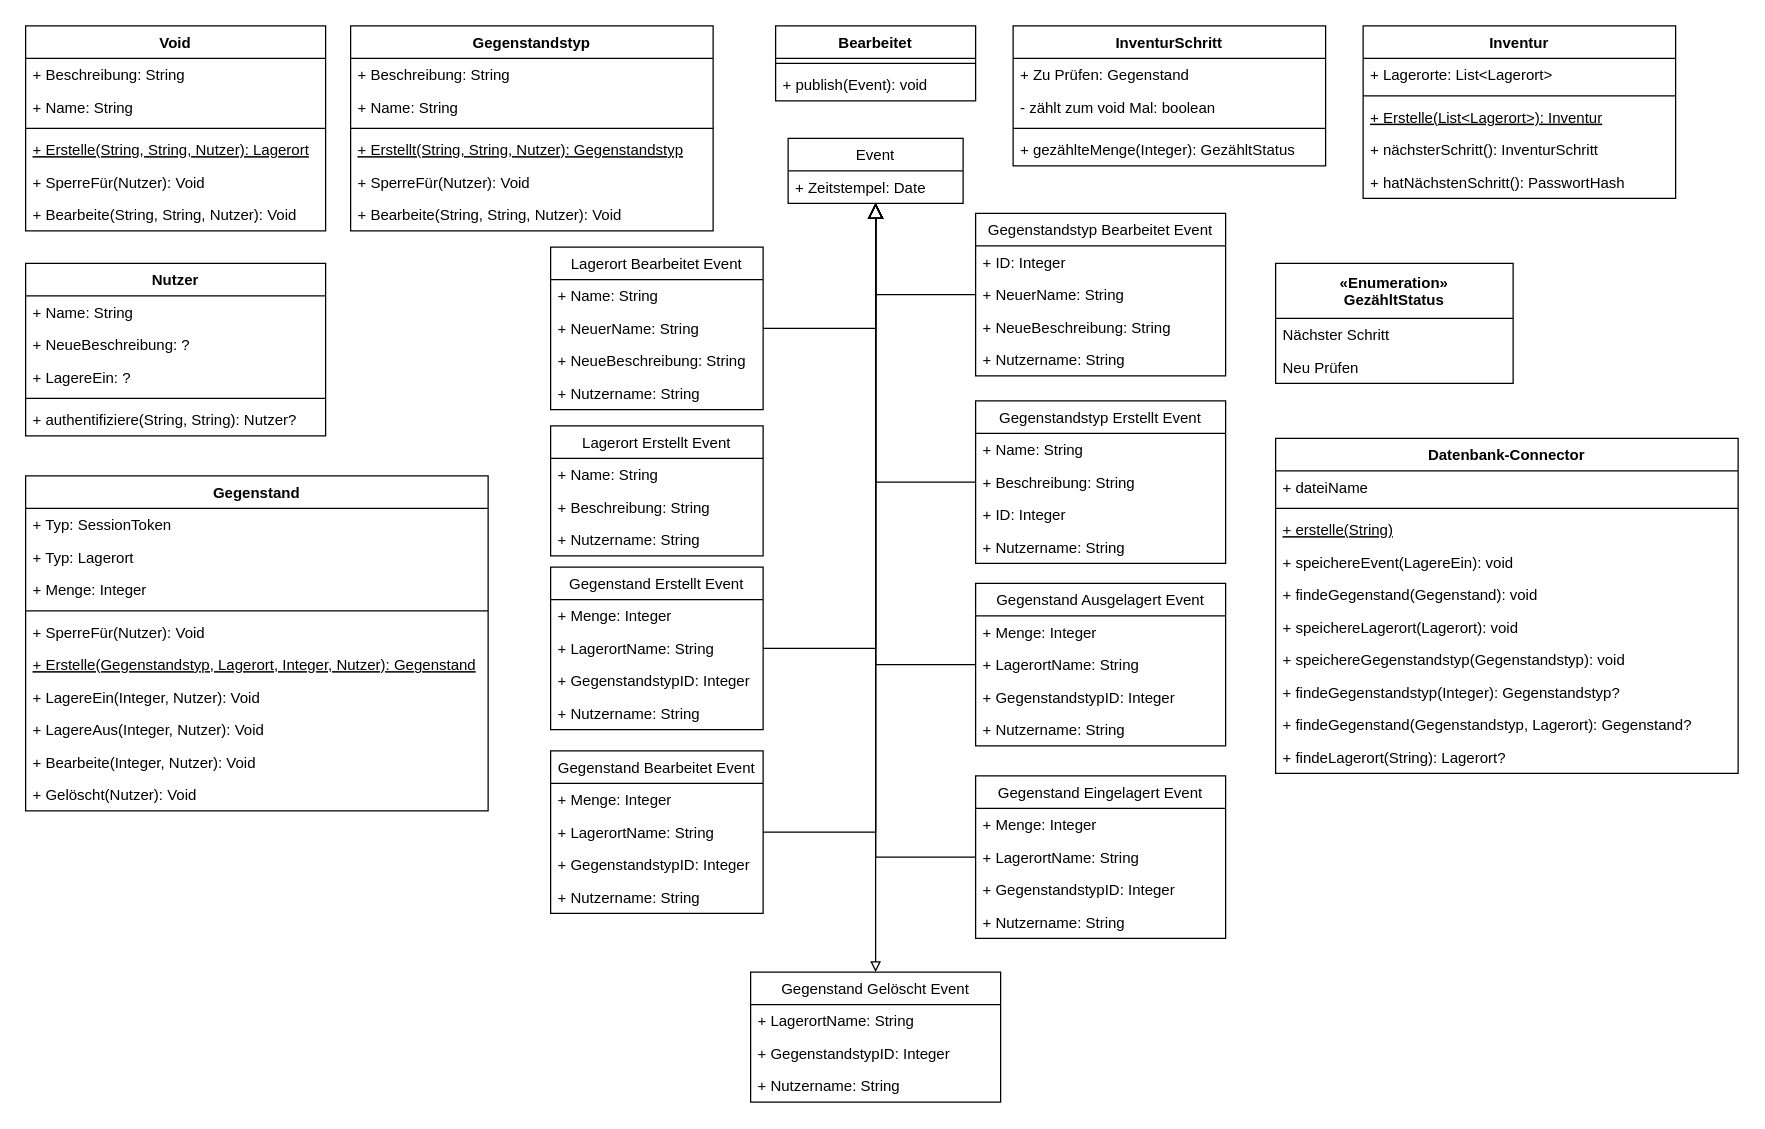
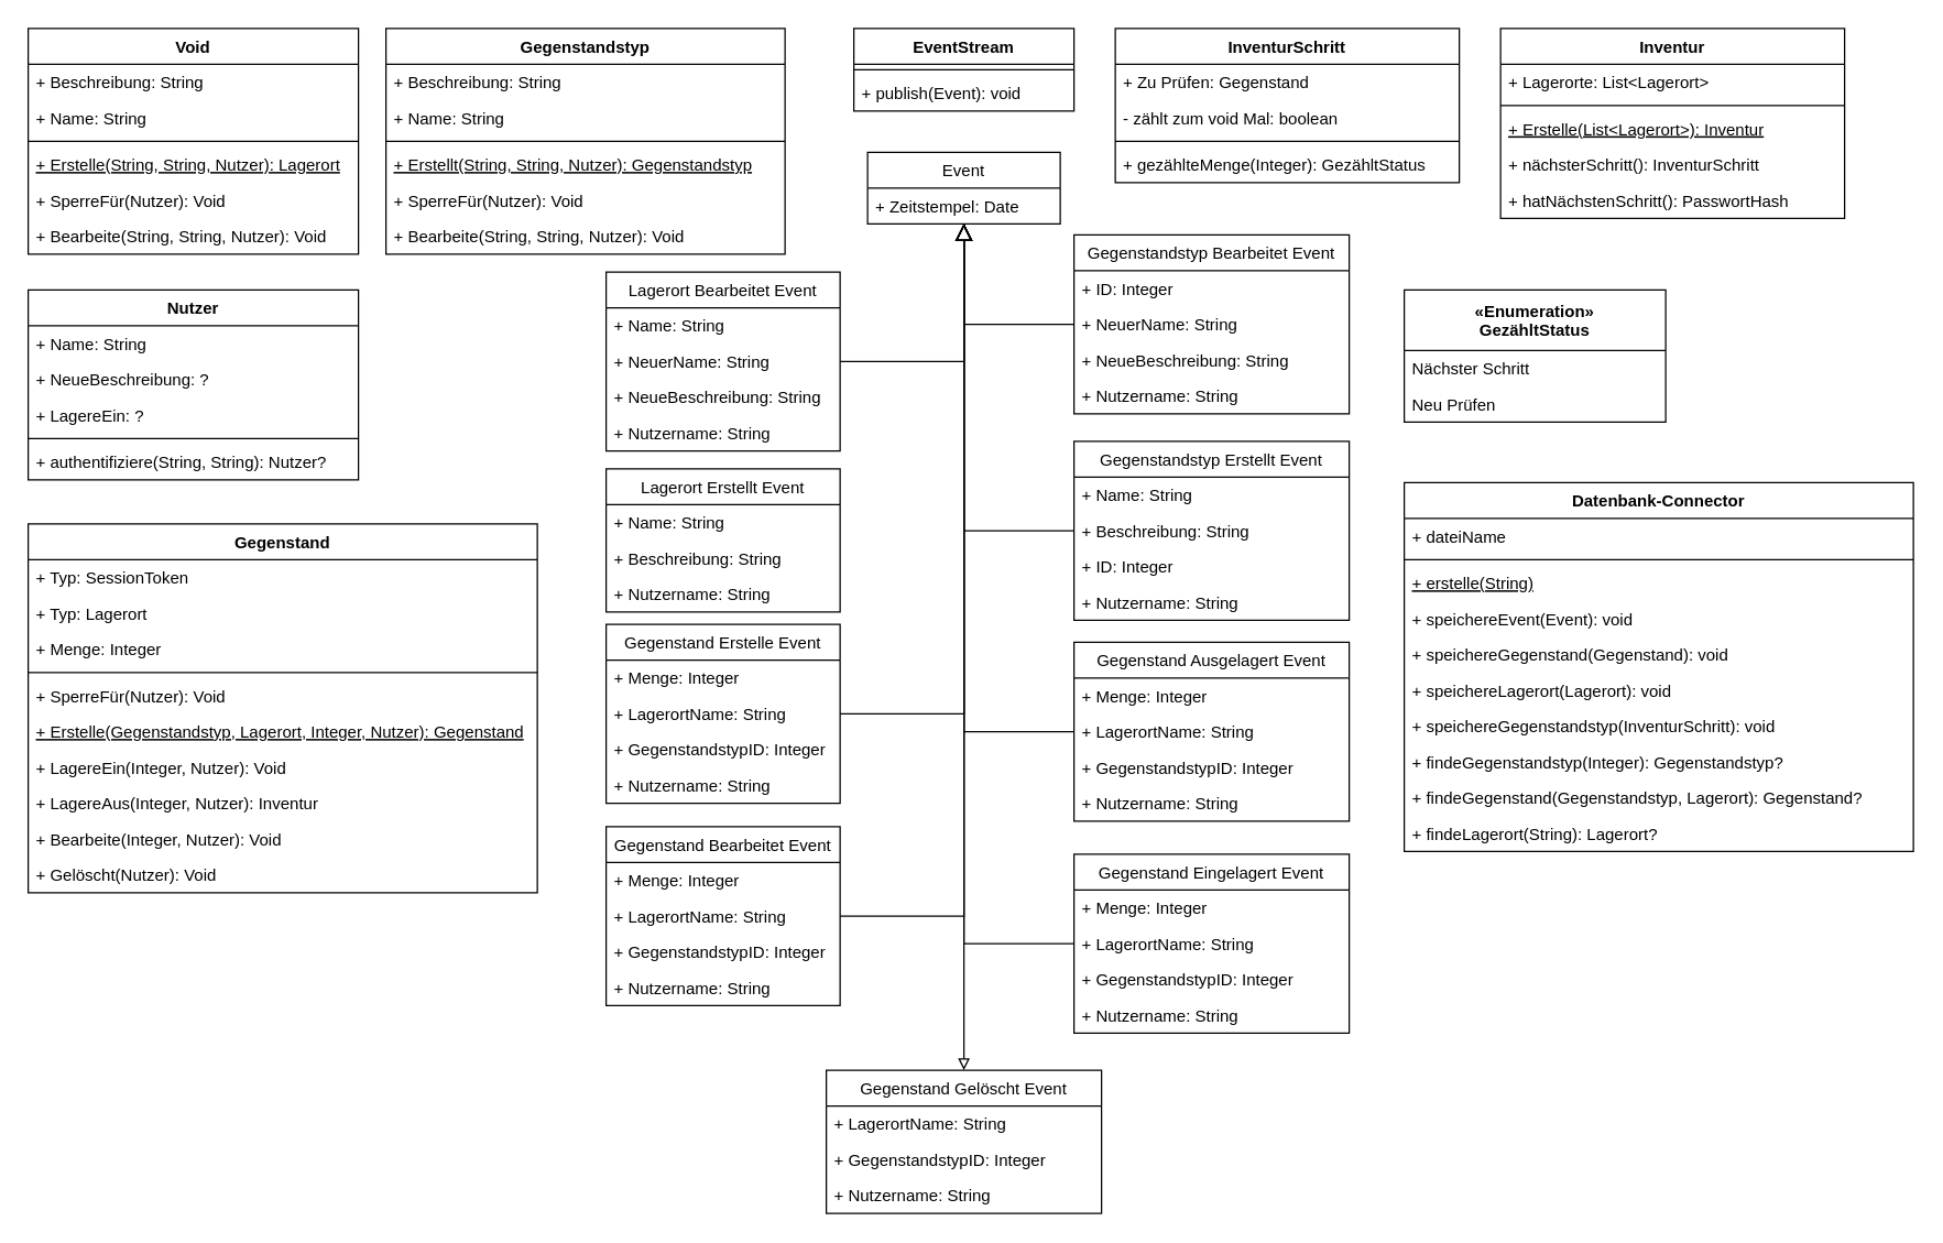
- <mxCell id="45" value="Bearbeitet" style="swimlane;fontStyle=1;align=center;verticalAlign=top;childLayout=stackLayout;horizontal=1;startSize=26;horizontalStack=0;resizeParent=1;resizeParentMax=0;resizeLast=0;collapsible=1;marginBottom=0;strokeColor=#000000;" vertex="1" parent="1"><mxGeometry x="620" y="20" width="160" height="60" as="geometry" /></mxCell>
+ <mxCell id="45" value="EventStream" style="swimlane;fontStyle=1;align=center;verticalAlign=top;childLayout=stackLayout;horizontal=1;startSize=26;horizontalStack=0;resizeParent=1;resizeParentMax=0;resizeLast=0;collapsible=1;marginBottom=0;strokeColor=#000000;" vertex="1" parent="1"><mxGeometry x="620" y="20" width="160" height="60" as="geometry" /></mxCell>
- <mxCell id="61" value="+ speichereEvent(LagereEin): void" style="text;strokeColor=none;fillColor=none;align=left;verticalAlign=top;spacingLeft=4;spacingRight=4;overflow=hidden;rotatable=0;points=[[0,0.5],[1,0.5]];portConstraint=eastwest;" vertex="1" parent="57"><mxGeometry y="86" width="370" height="26" as="geometry" /></mxCell>
+ <mxCell id="61" value="+ speichereEvent(Event): void" style="text;strokeColor=none;fillColor=none;align=left;verticalAlign=top;spacingLeft=4;spacingRight=4;overflow=hidden;rotatable=0;points=[[0,0.5],[1,0.5]];portConstraint=eastwest;" vertex="1" parent="57"><mxGeometry y="86" width="370" height="26" as="geometry" /></mxCell>
- <mxCell id="95" value="Gegenstand Erstellt Event" style="swimlane;fontStyle=0;childLayout=stackLayout;horizontal=1;startSize=26;fillColor=none;horizontalStack=0;resizeParent=1;resizeParentMax=0;resizeLast=0;collapsible=1;marginBottom=0;strokeColor=#000000;" vertex="1" parent="1"><mxGeometry x="440" y="453" width="170" height="130" as="geometry" /></mxCell>
+ <mxCell id="95" value="Gegenstand Erstelle Event" style="swimlane;fontStyle=0;childLayout=stackLayout;horizontal=1;startSize=26;fillColor=none;horizontalStack=0;resizeParent=1;resizeParentMax=0;resizeLast=0;collapsible=1;marginBottom=0;strokeColor=#000000;" vertex="1" parent="1"><mxGeometry x="440" y="453" width="170" height="130" as="geometry" /></mxCell>
- <mxCell id="62" value="+ findeGegenstand(Gegenstand): void" style="text;strokeColor=none;fillColor=none;align=left;verticalAlign=top;spacingLeft=4;spacingRight=4;overflow=hidden;rotatable=0;points=[[0,0.5],[1,0.5]];portConstraint=eastwest;" vertex="1" parent="57"><mxGeometry y="112" width="370" height="26" as="geometry" /></mxCell>
+ <mxCell id="62" value="+ speichereGegenstand(Gegenstand): void" style="text;strokeColor=none;fillColor=none;align=left;verticalAlign=top;spacingLeft=4;spacingRight=4;overflow=hidden;rotatable=0;points=[[0,0.5],[1,0.5]];portConstraint=eastwest;" vertex="1" parent="57"><mxGeometry y="112" width="370" height="26" as="geometry" /></mxCell>
- <mxCell id="64" value="+ speichereGegenstandstyp(Gegenstandstyp): void" style="text;strokeColor=none;fillColor=none;align=left;verticalAlign=top;spacingLeft=4;spacingRight=4;overflow=hidden;rotatable=0;points=[[0,0.5],[1,0.5]];portConstraint=eastwest;" vertex="1" parent="57"><mxGeometry y="164" width="370" height="26" as="geometry" /></mxCell>
+ <mxCell id="64" value="+ speichereGegenstandstyp(InventurSchritt): void" style="text;strokeColor=none;fillColor=none;align=left;verticalAlign=top;spacingLeft=4;spacingRight=4;overflow=hidden;rotatable=0;points=[[0,0.5],[1,0.5]];portConstraint=eastwest;" vertex="1" parent="57"><mxGeometry y="164" width="370" height="26" as="geometry" /></mxCell>
- <mxCell id="76" value="+ LagereAus(Integer, Nutzer): Void" style="text;strokeColor=none;fillColor=none;align=left;verticalAlign=top;spacingLeft=4;spacingRight=4;overflow=hidden;rotatable=0;points=[[0,0.5],[1,0.5]];portConstraint=eastwest;" vertex="1" parent="68"><mxGeometry y="190" width="370" height="26" as="geometry" /></mxCell>
+ <mxCell id="76" value="+ LagereAus(Integer, Nutzer): Inventur" style="text;strokeColor=none;fillColor=none;align=left;verticalAlign=top;spacingLeft=4;spacingRight=4;overflow=hidden;rotatable=0;points=[[0,0.5],[1,0.5]];portConstraint=eastwest;" vertex="1" parent="68"><mxGeometry y="190" width="370" height="26" as="geometry" /></mxCell>
